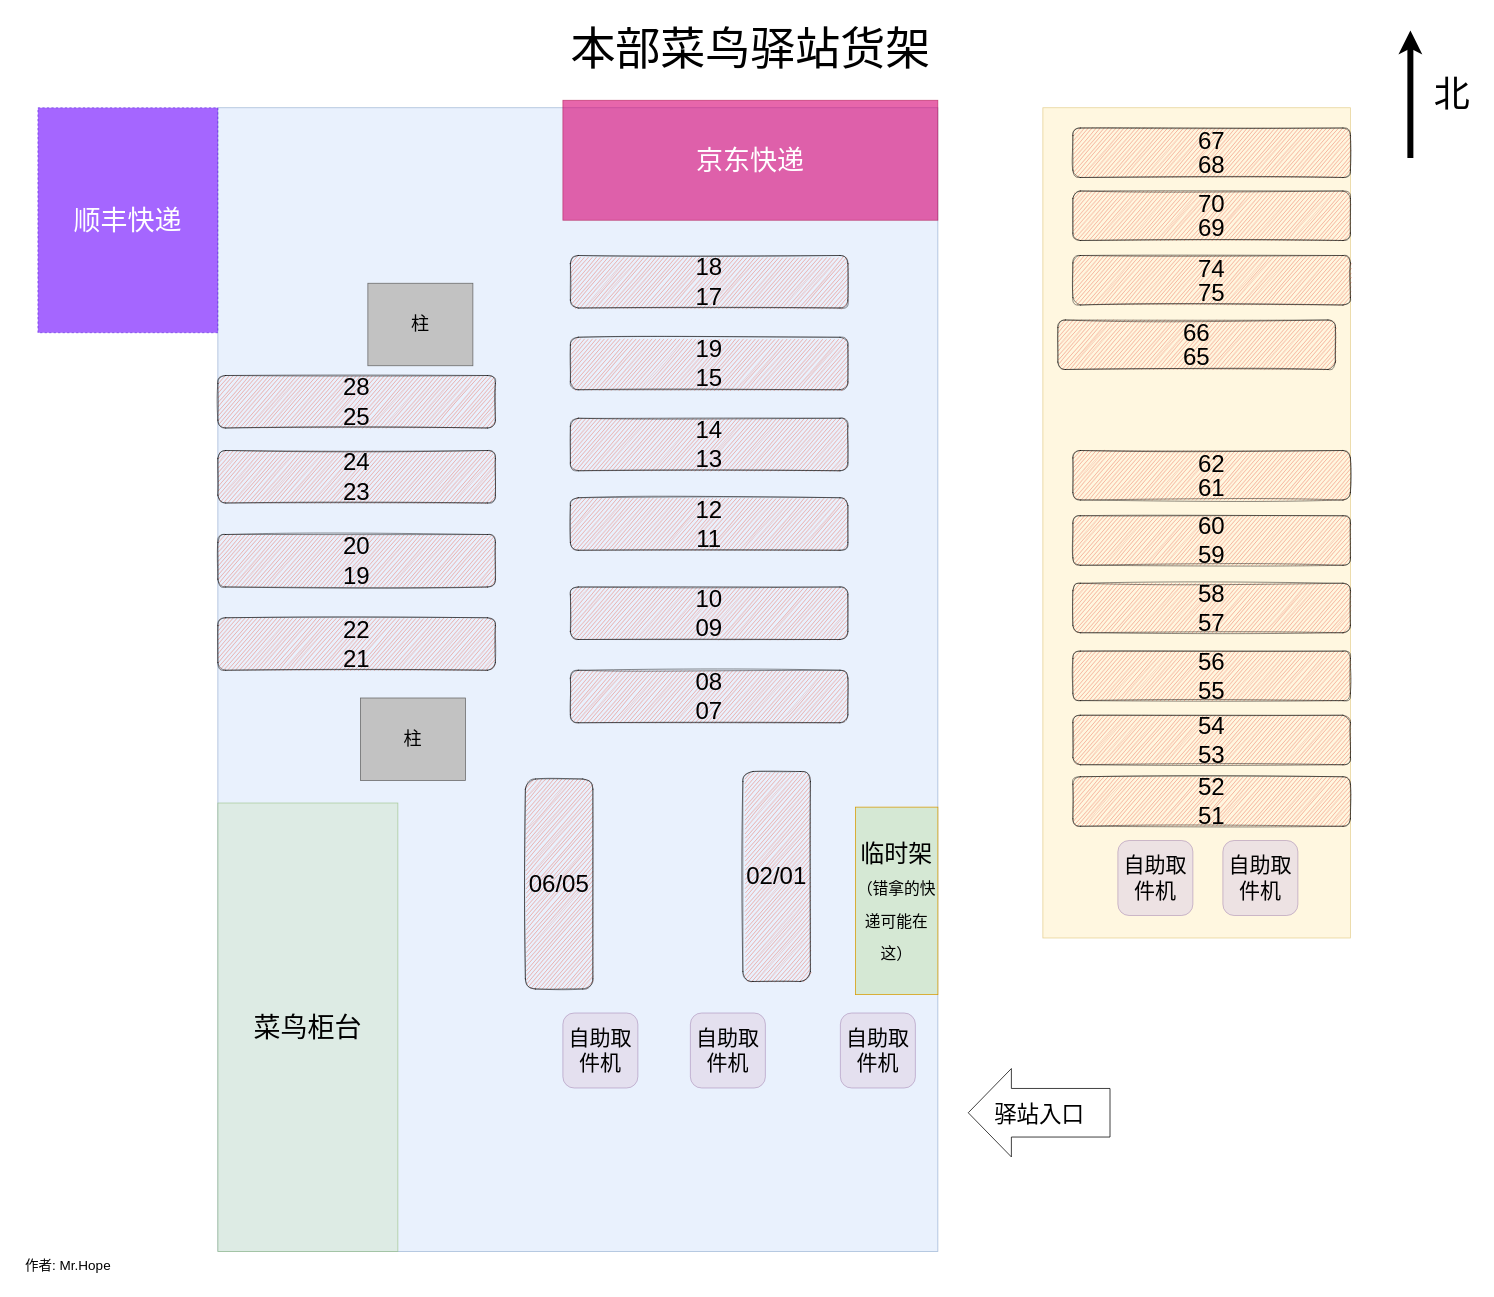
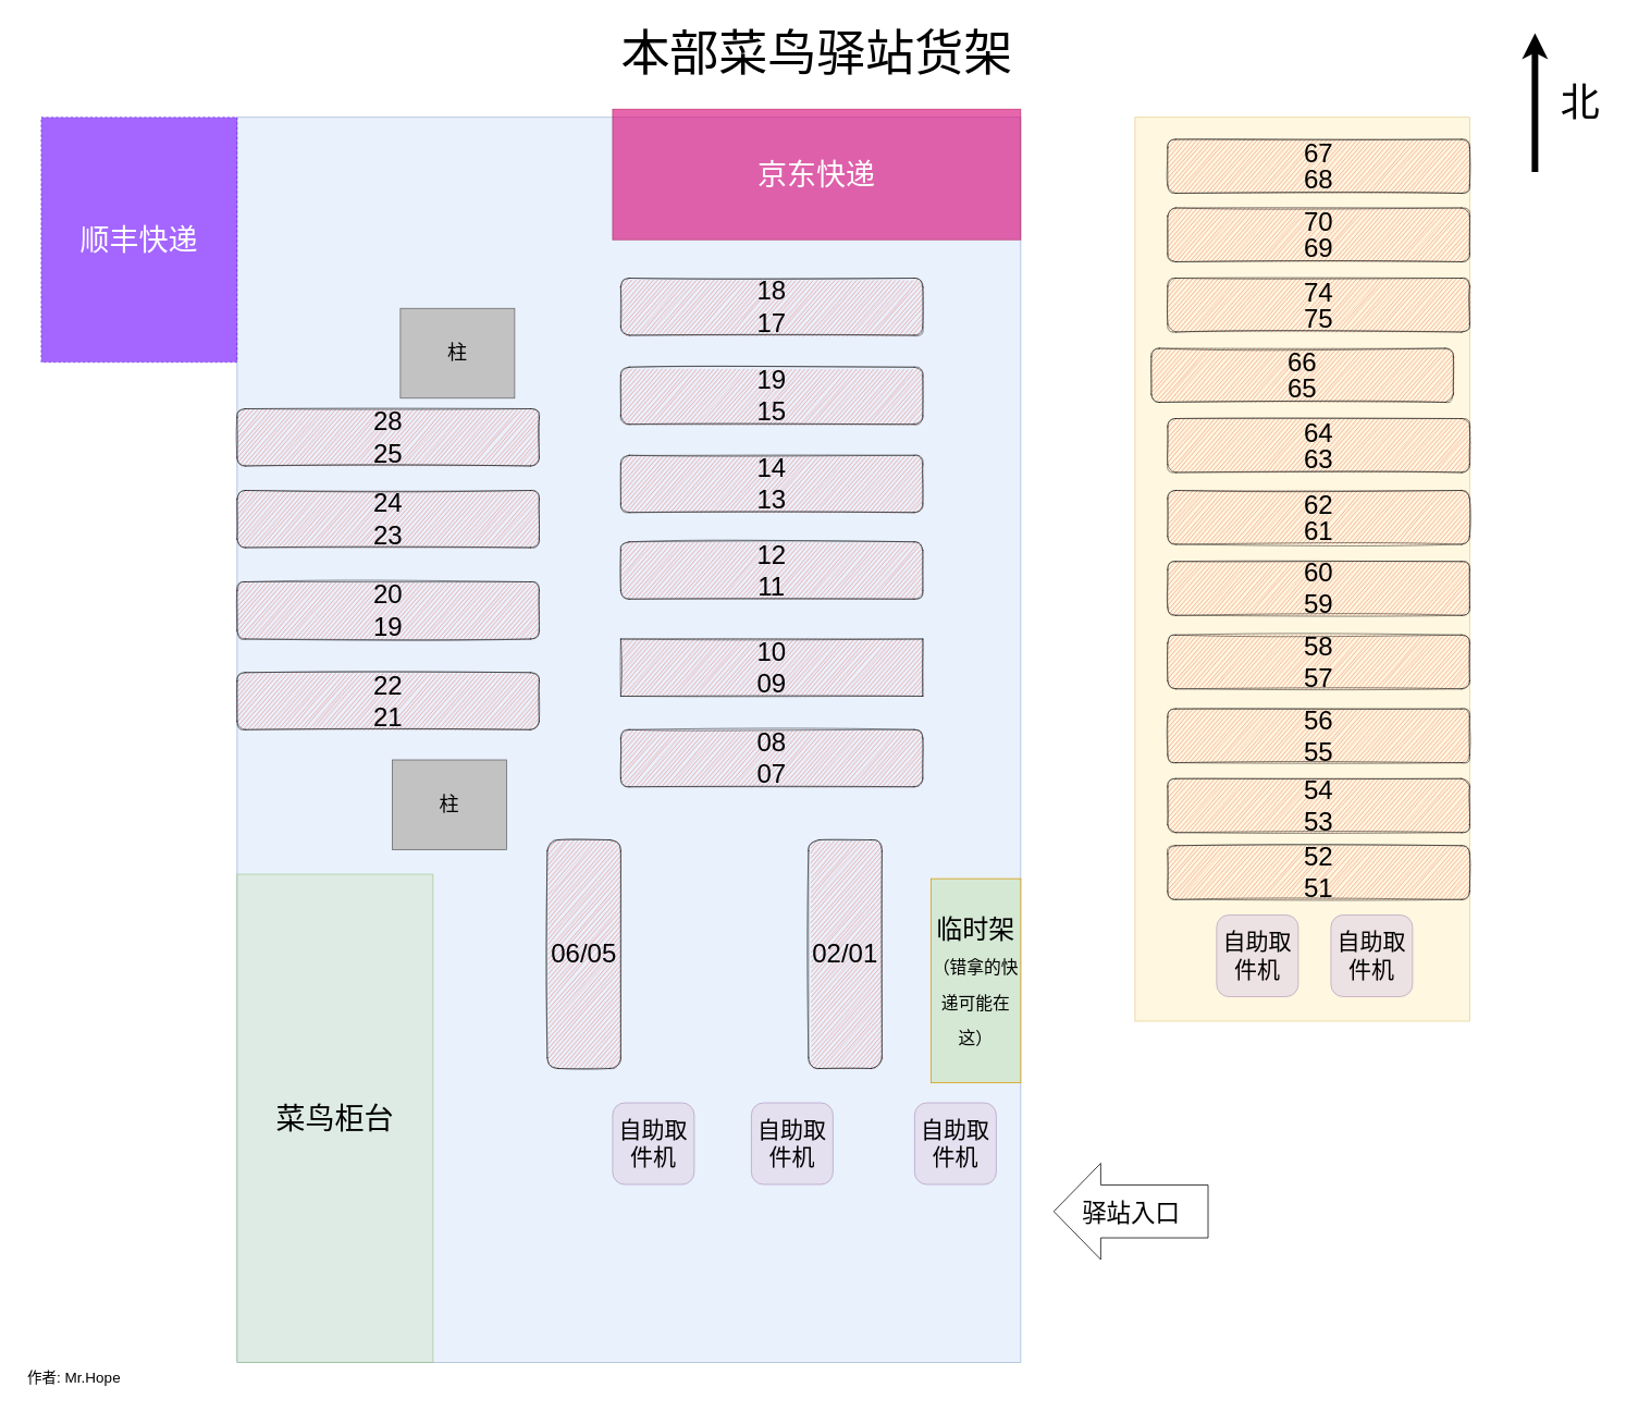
+ <mxCell id="32" value="&lt;p style=&quot;line-height: 100%;&quot;&gt;64&lt;br&gt;63&lt;/p&gt;" style="rounded=1;whiteSpace=wrap;html=1;shadow=0;glass=0;sketch=1;fillStyle=auto;fontSize=32;fontColor=none;fillColor=#E85642;gradientColor=none;opacity=60;spacing=2;" parent="1" vertex="1"><mxGeometry x="1430" y="512" width="370" height="66" as="geometry" /></mxCell>
- <mxCell id="16" value="10&lt;br style=&quot;font-size: 32px;&quot;&gt;09" style="rounded=1;whiteSpace=wrap;html=1;shadow=0;glass=0;sketch=1;fillStyle=auto;fontSize=32;fontColor=none;fillColor=#E85642;gradientColor=none;opacity=60;spacing=2;" parent="1" vertex="1"><mxGeometry x="760" y="782" width="370" height="70" as="geometry" /></mxCell>
+ <mxCell id="16" value="10&lt;br style=&quot;font-size: 32px;&quot;&gt;09" style="whiteSpace=wrap;html=1;shadow=0;glass=0;sketch=1;fillStyle=auto;fontSize=32;fontColor=none;fillColor=#E85642;gradientColor=none;opacity=60;spacing=2;rounded=0;" parent="1" vertex="1"><mxGeometry x="760" y="782" width="370" height="70" as="geometry" /></mxCell>
- <mxCell id="14" value="06/05" style="rounded=1;whiteSpace=wrap;html=1;shadow=0;glass=0;sketch=1;fillStyle=auto;fontSize=32;fontColor=none;fillColor=#E85642;gradientColor=none;opacity=60;" parent="1" vertex="1"><mxGeometry x="700" y="1038" width="90" height="280" as="geometry" /></mxCell>
+ <mxCell id="14" value="06/05" style="rounded=1;whiteSpace=wrap;html=1;shadow=0;glass=0;sketch=1;fillStyle=auto;fontSize=32;fontColor=none;fillColor=#E85642;gradientColor=none;opacity=60;" parent="1" vertex="1"><mxGeometry x="670" y="1028" width="90" height="280" as="geometry" /></mxCell>
